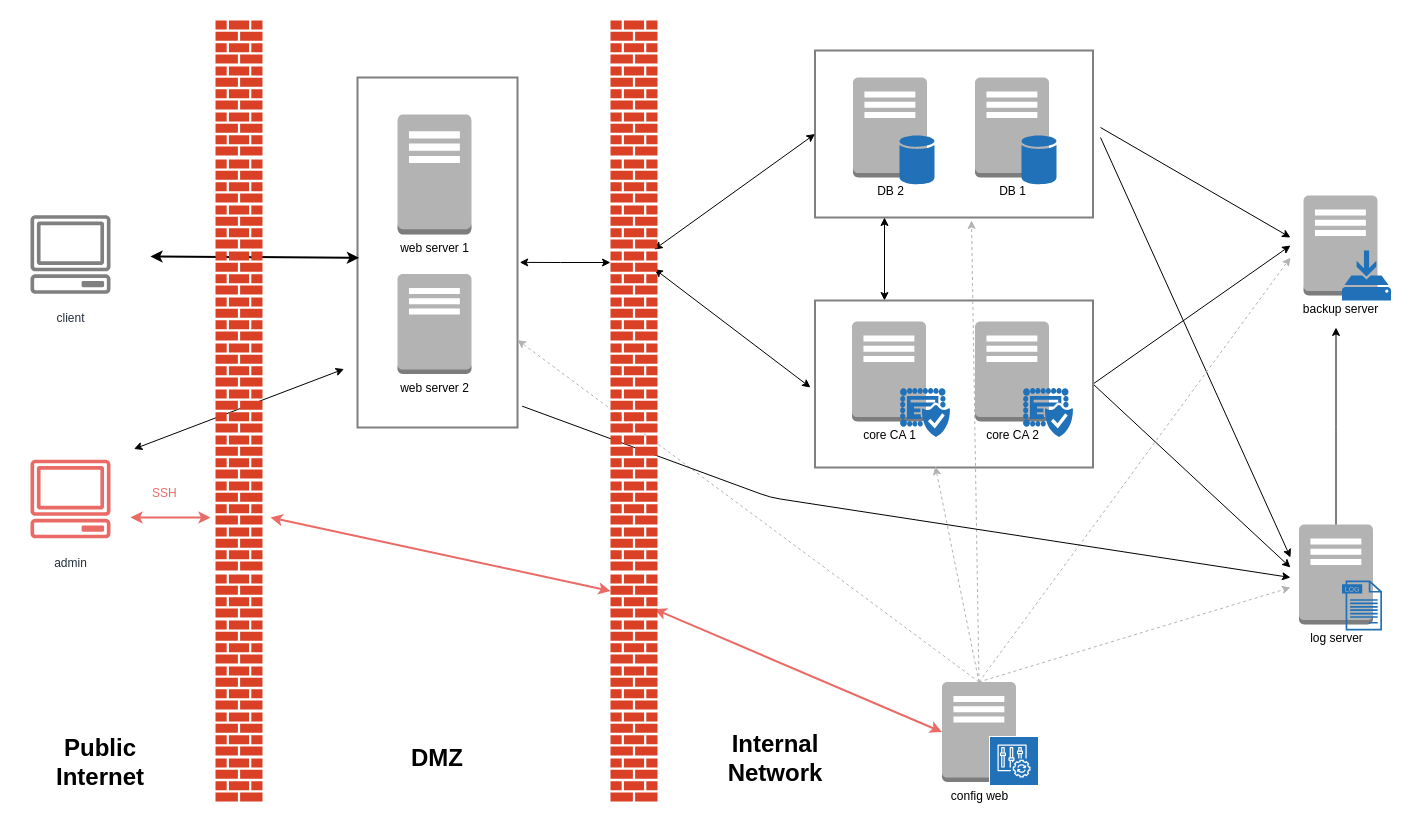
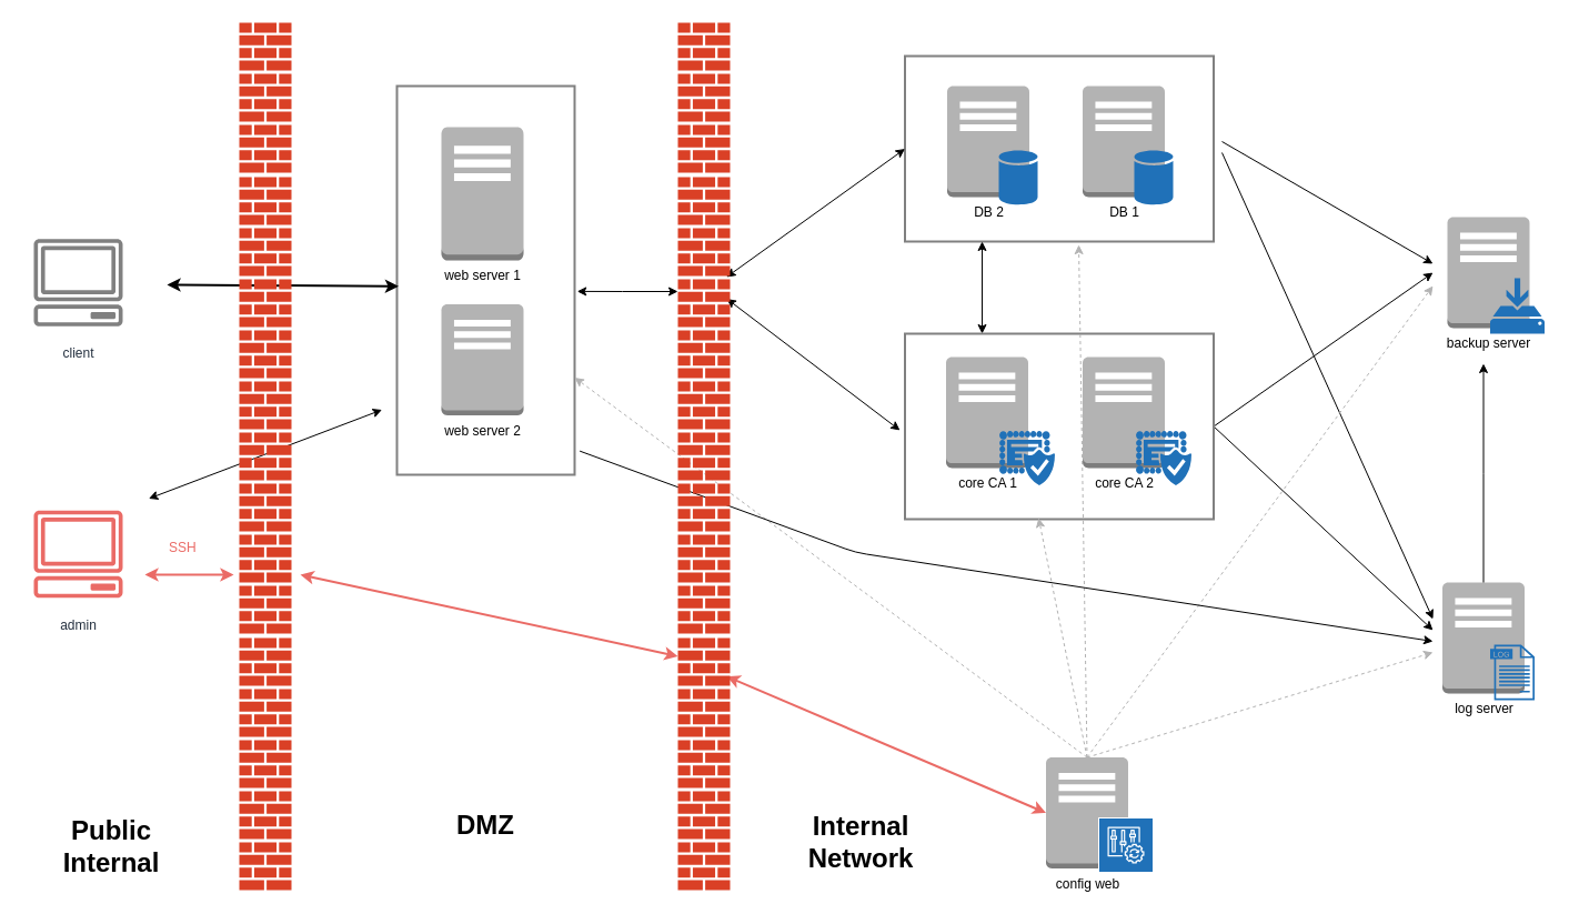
- <mxCell id="85" value="&lt;font face=&quot;Helvetica&quot;&gt;&lt;b&gt;&lt;font style=&quot;font-size: 24px&quot;&gt;DMZ&lt;/font&gt;&lt;/b&gt;&lt;/font&gt;" style="text;html=1;strokeColor=none;fillColor=none;align=center;verticalAlign=middle;whiteSpace=wrap;rounded=0;" vertex="1" parent="1"><mxGeometry x="397" y="731.5" width="80" height="53" as="geometry" /></mxCell>
+ <mxCell id="85" value="&lt;font face=&quot;Helvetica&quot;&gt;&lt;b&gt;&lt;font style=&quot;font-size: 24px&quot;&gt;DMZ&lt;/font&gt;&lt;/b&gt;&lt;/font&gt;" style="text;html=1;strokeColor=none;fillColor=none;align=center;verticalAlign=middle;whiteSpace=wrap;rounded=0;" vertex="1" parent="1"><mxGeometry x="397" y="716.5" width="80" height="53" as="geometry" /></mxCell>
- <mxCell id="84" value="&lt;font face=&quot;Helvetica&quot;&gt;&lt;b&gt;&lt;font style=&quot;font-size: 24px&quot;&gt;Public Internet&lt;/font&gt;&lt;/b&gt;&lt;/font&gt;" style="text;html=1;strokeColor=none;fillColor=none;align=center;verticalAlign=middle;whiteSpace=wrap;rounded=0;" vertex="1" parent="1"><mxGeometry x="60" y="735.5" width="80" height="53" as="geometry" /></mxCell>
+ <mxCell id="84" value="&lt;font face=&quot;Helvetica&quot;&gt;&lt;b&gt;&lt;font style=&quot;font-size: 24px&quot;&gt;Public Internal&lt;/font&gt;&lt;/b&gt;&lt;/font&gt;" style="text;html=1;strokeColor=none;fillColor=none;align=center;verticalAlign=middle;whiteSpace=wrap;rounded=0;" vertex="1" parent="1"><mxGeometry x="60" y="735.5" width="80" height="53" as="geometry" /></mxCell>
